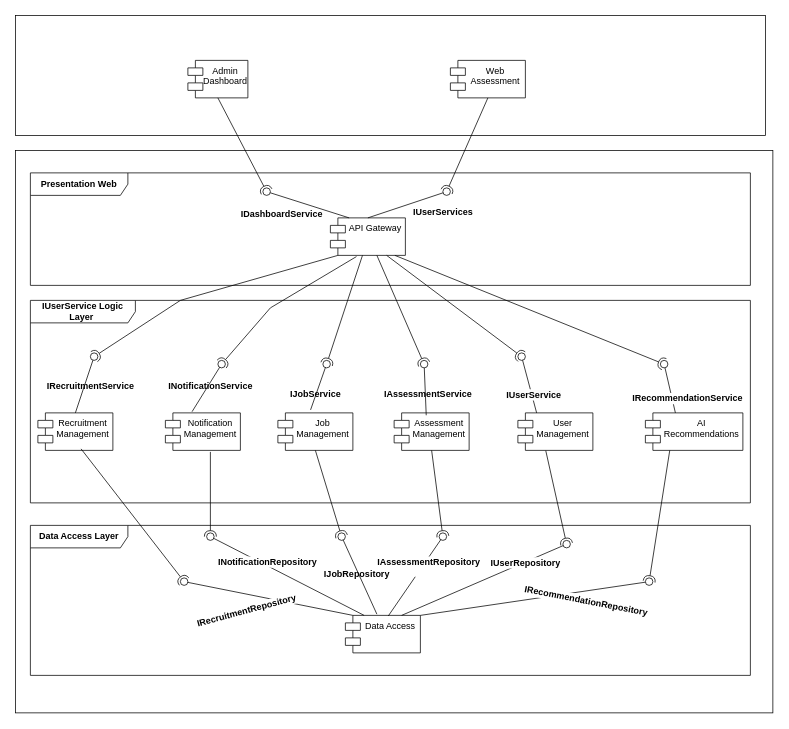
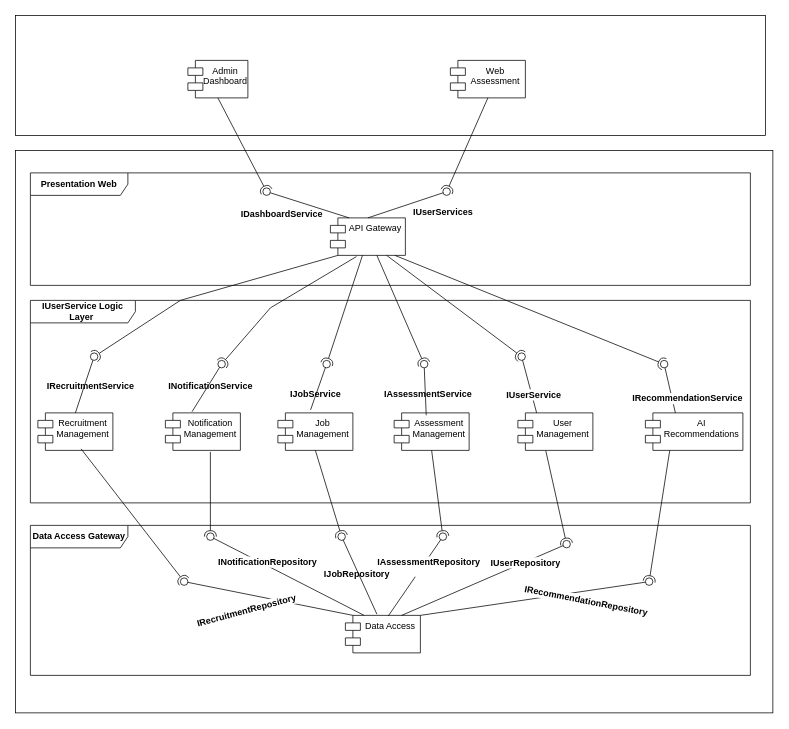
- <mxCell id="72" value="&lt;b&gt;&lt;font style=&quot;font-size: 12px;&quot;&gt;Data Access Layer&lt;/font&gt;&lt;/b&gt;" style="shape=umlFrame;whiteSpace=wrap;html=1;pointerEvents=0;width=130;height=30;" parent="1" vertex="1"><mxGeometry x="40" y="700" width="960" height="200" as="geometry" /></mxCell>
+ <mxCell id="72" value="&lt;b&gt;&lt;font style=&quot;font-size: 12px;&quot;&gt;Data Access Gateway&lt;/font&gt;&lt;/b&gt;" style="shape=umlFrame;whiteSpace=wrap;html=1;pointerEvents=0;width=130;height=30;" parent="1" vertex="1"><mxGeometry x="40" y="700" width="960" height="200" as="geometry" /></mxCell>
